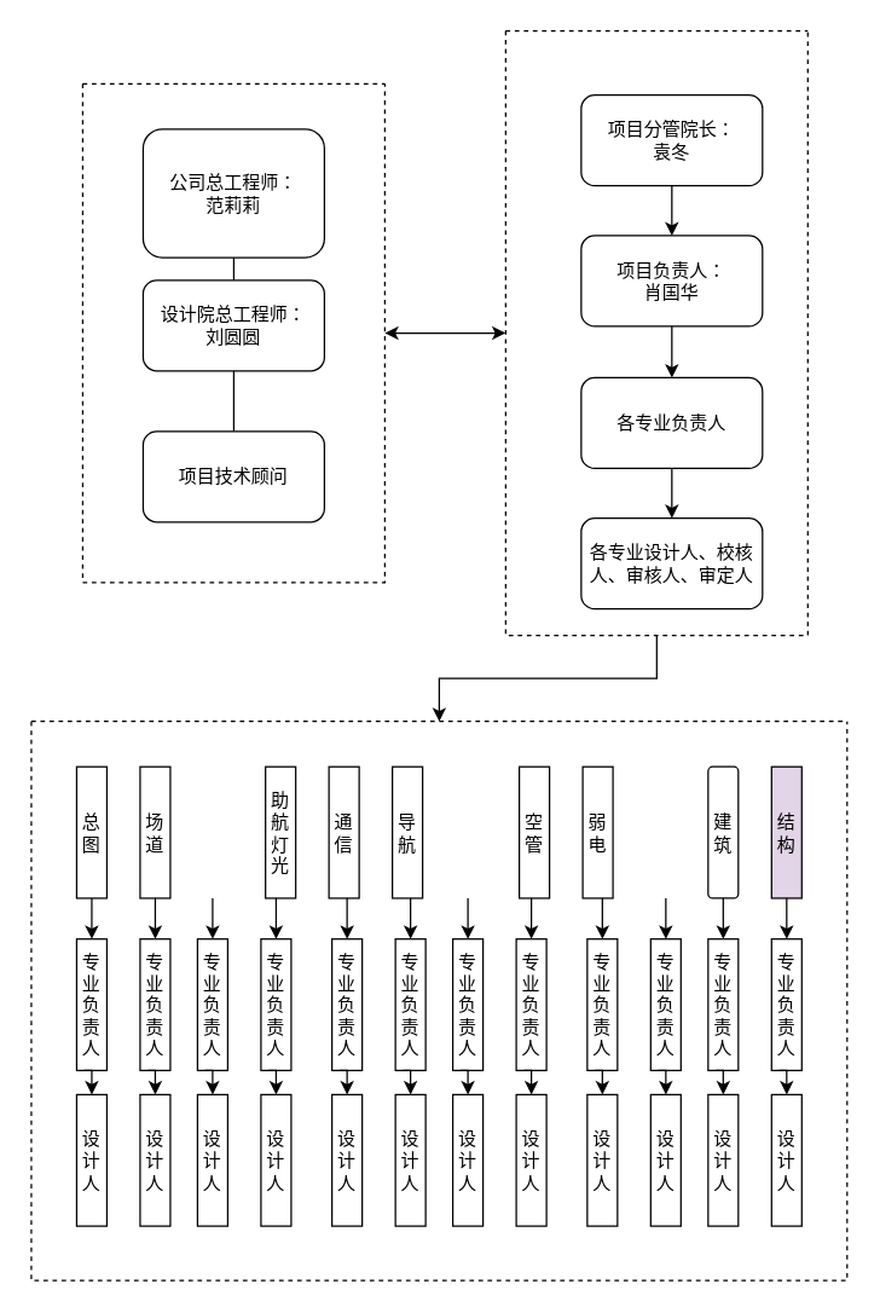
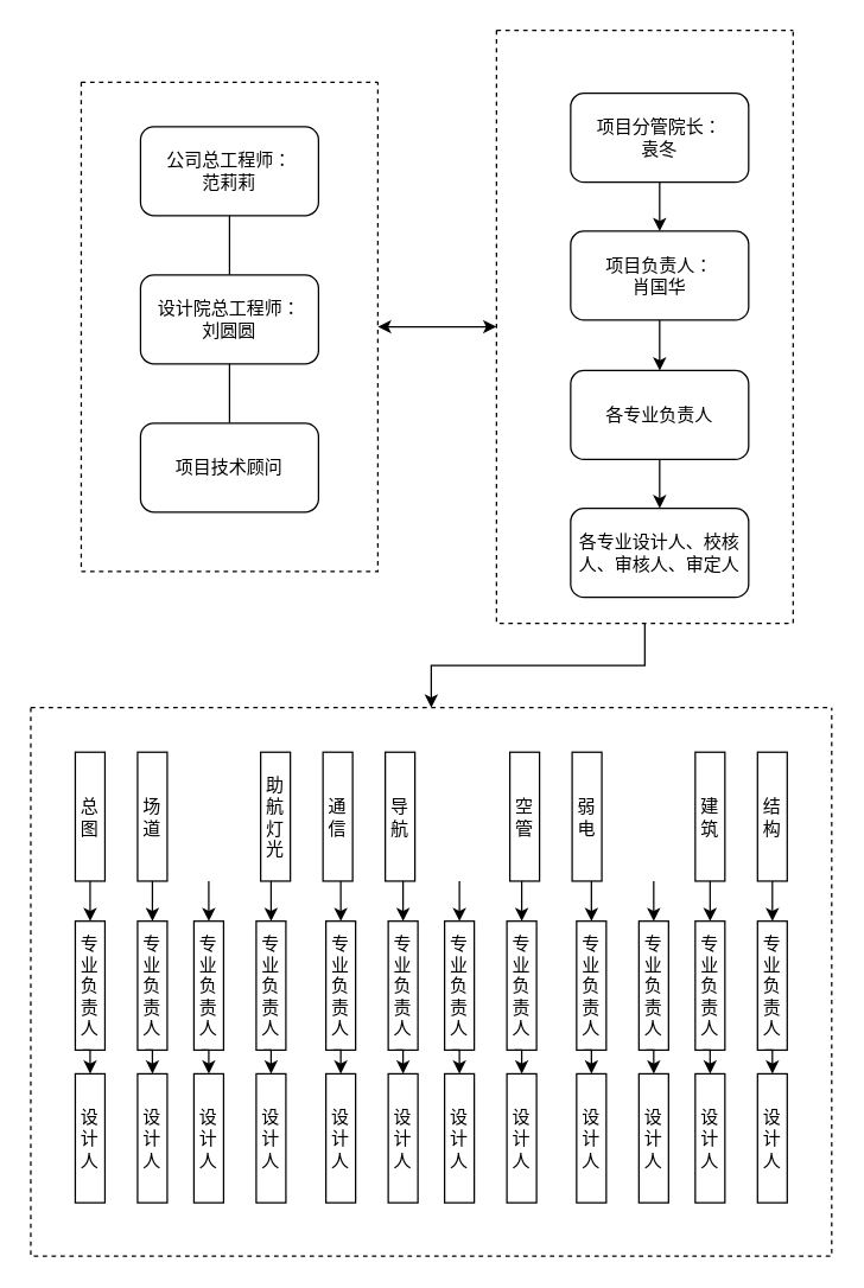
- <mxCell id="3" value="公司总工程师：&lt;br&gt;范莉莉" style="whiteSpace=wrap;html=1;rounded=1;" vertex="1" parent="1"><mxGeometry x="94" y="85" width="120" height="85" as="geometry" /></mxCell>
+ <mxCell id="3" value="公司总工程师：&lt;br&gt;范莉莉" style="whiteSpace=wrap;html=1;rounded=1;" vertex="1" parent="1"><mxGeometry x="94" y="85" width="120" height="60" as="geometry" /></mxCell>
- <mxCell id="28" value="&lt;font face=&quot;Verdana&quot;&gt;建筑&lt;/font&gt;" style="whiteSpace=wrap;html=1;rounded=1;" vertex="1" parent="20"><mxGeometry x="418" width="20" height="87" as="geometry" /></mxCell>
+ <mxCell id="28" value="&lt;font face=&quot;Verdana&quot;&gt;建筑&lt;/font&gt;" style="rounded=0;whiteSpace=wrap;html=1;" vertex="1" parent="20"><mxGeometry x="418" width="20" height="87" as="geometry" /></mxCell>
- <mxCell id="29" value="&lt;font face=&quot;Verdana&quot;&gt;结构&lt;/font&gt;" style="rounded=0;whiteSpace=wrap;html=1;fillColor=#e1d5e7;" vertex="1" parent="20"><mxGeometry x="460" width="20" height="87" as="geometry" /></mxCell>
+ <mxCell id="29" value="&lt;font face=&quot;Verdana&quot;&gt;结构&lt;/font&gt;" style="rounded=0;whiteSpace=wrap;html=1;" vertex="1" parent="20"><mxGeometry x="460" width="20" height="87" as="geometry" /></mxCell>
